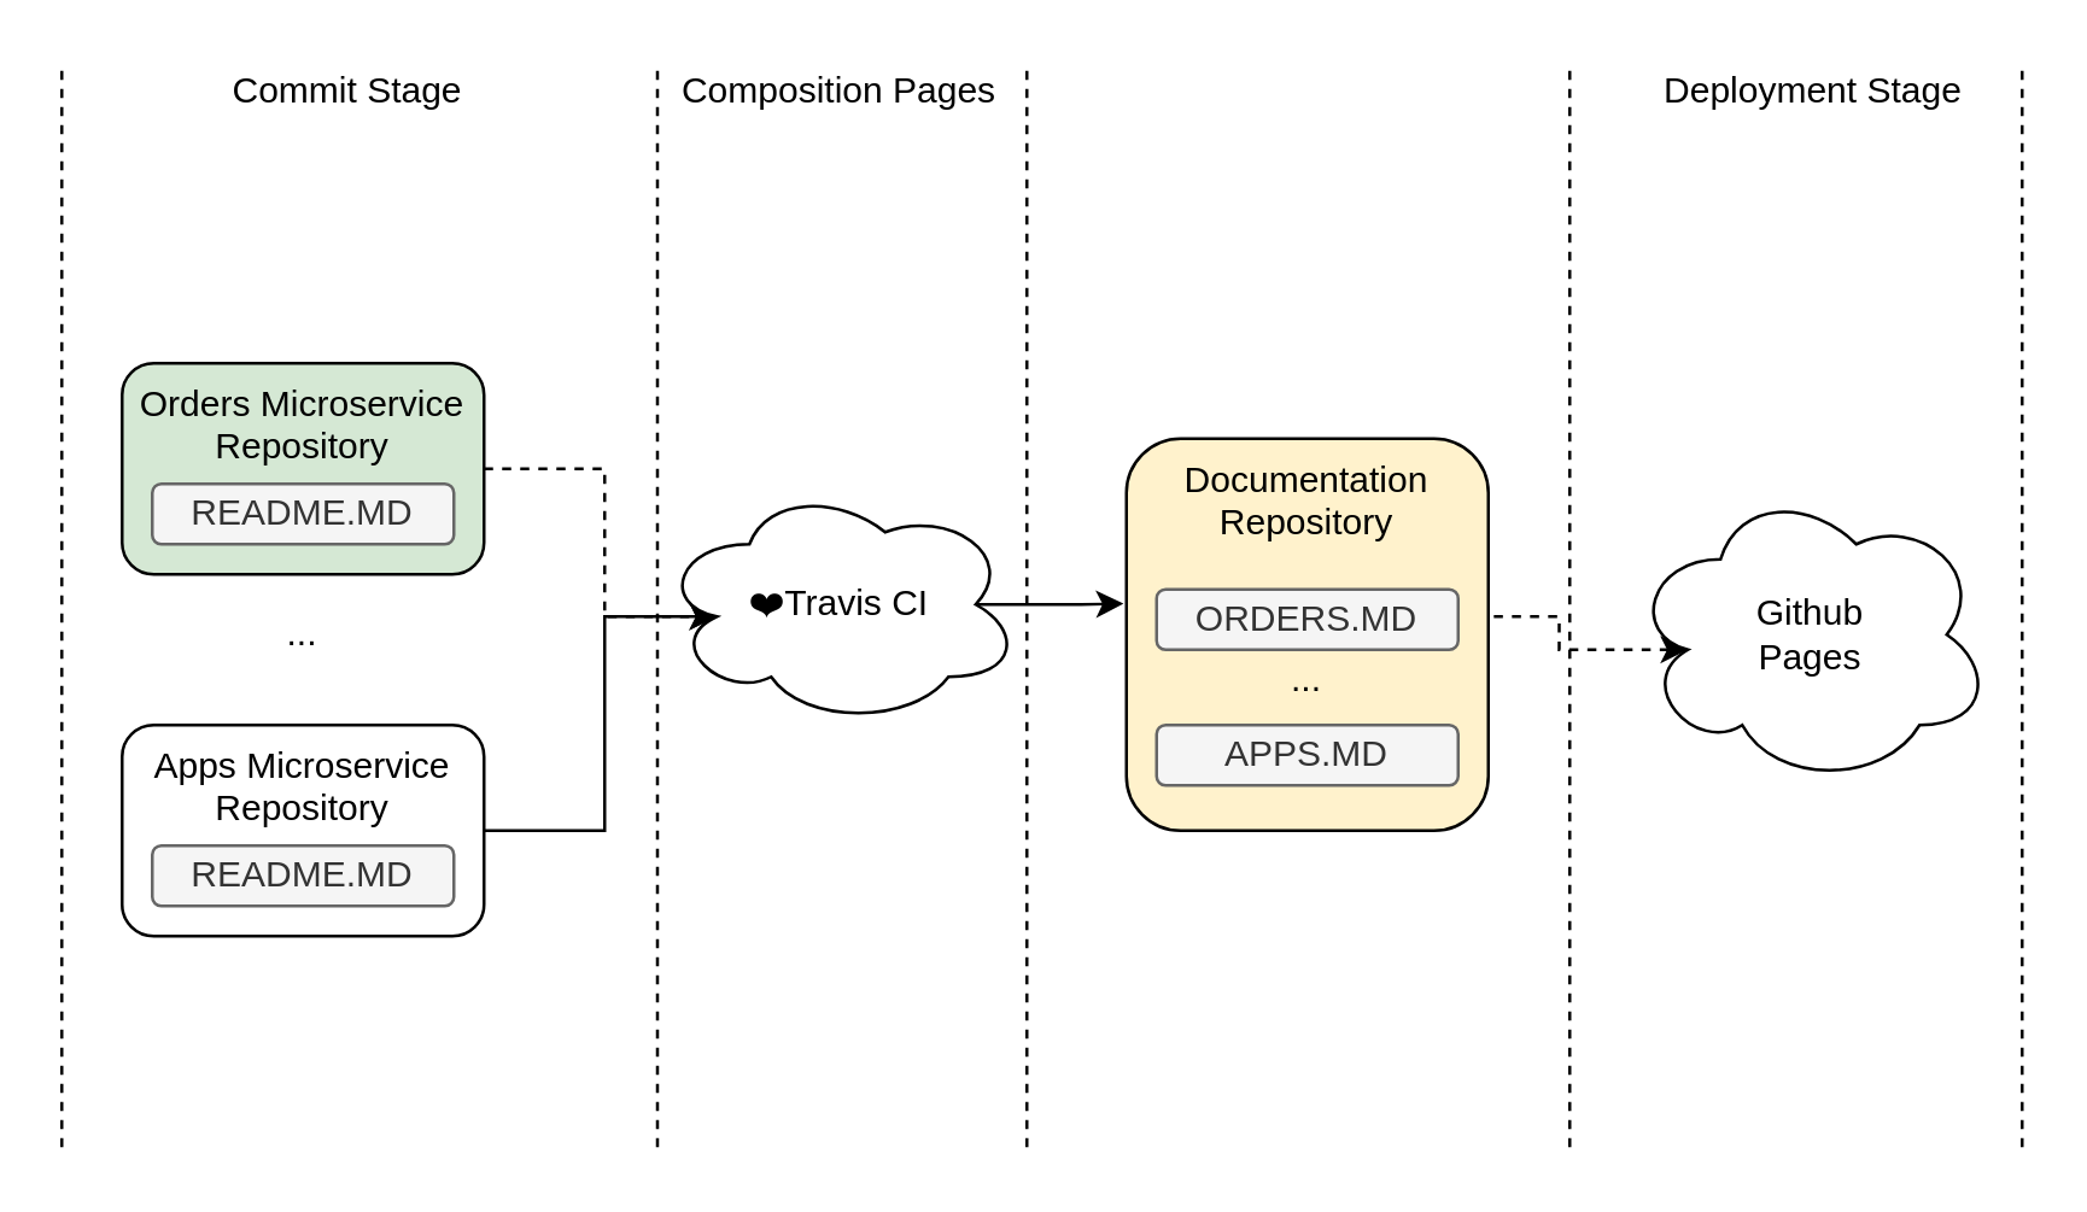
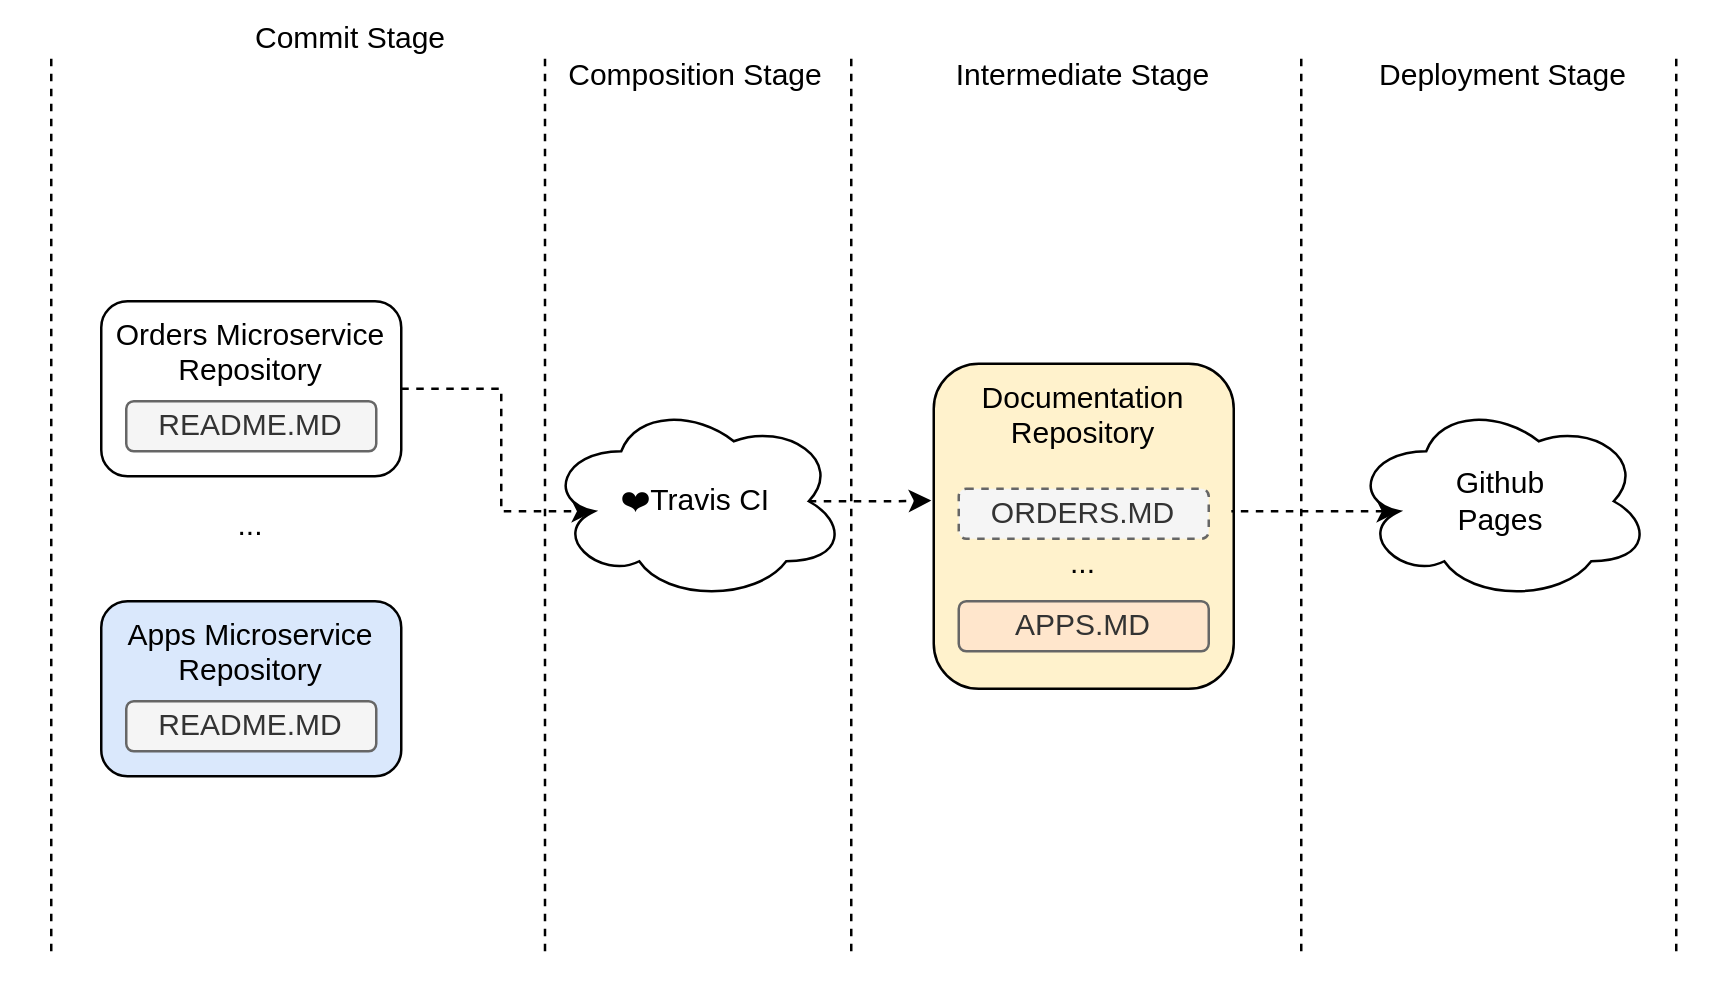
- <mxCell id="21" value="Commit Stage" style="text;html=1;strokeColor=none;fillColor=none;align=center;verticalAlign=middle;whiteSpace=wrap;rounded=0;" vertex="1" parent="1"><mxGeometry x="70" y="20" width="90" height="20" as="geometry" /></mxCell>
+ <mxCell id="21" value="Commit Stage" style="text;html=1;strokeColor=none;fillColor=none;align=center;verticalAlign=middle;whiteSpace=wrap;rounded=0;" vertex="1" parent="1"><mxGeometry x="95" y="5" width="90" height="20" as="geometry" /></mxCell>
- <mxCell id="22" value="Composition Pages" style="text;html=1;strokeColor=none;fillColor=none;align=center;verticalAlign=middle;whiteSpace=wrap;rounded=0;" vertex="1" parent="1"><mxGeometry x="218" y="20" width="120" height="20" as="geometry" /></mxCell>
+ <mxCell id="22" value="Composition Stage" style="text;html=1;strokeColor=none;fillColor=none;align=center;verticalAlign=middle;whiteSpace=wrap;rounded=0;" vertex="1" parent="1"><mxGeometry x="218" y="20" width="120" height="20" as="geometry" /></mxCell>
+ <mxCell id="23" value="Intermediate Stage" style="text;html=1;strokeColor=none;fillColor=none;align=center;verticalAlign=middle;whiteSpace=wrap;rounded=0;" vertex="1" parent="1"><mxGeometry x="372" y="20" width="122" height="20" as="geometry" /></mxCell>
- <mxCell id="3" value="Orders Microservice Repository" style="rounded=1;whiteSpace=wrap;html=1;verticalAlign=top;fillColor=#d5e8d4;" vertex="1" parent="1"><mxGeometry x="40" y="120" width="120" height="70" as="geometry" /></mxCell>
+ <mxCell id="3" value="Orders Microservice Repository" style="rounded=1;whiteSpace=wrap;html=1;verticalAlign=top;" vertex="1" parent="1"><mxGeometry x="40" y="120" width="120" height="70" as="geometry" /></mxCell>
- <mxCell id="9" style="edgeStyle=orthogonalEdgeStyle;rounded=0;orthogonalLoop=1;jettySize=auto;html=1;entryX=-0.008;entryY=0.421;entryDx=0;entryDy=0;entryPerimeter=0;exitX=0.875;exitY=0.5;exitDx=0;exitDy=0;exitPerimeter=0;" edge="1" parent="1" source="10" target="11"><mxGeometry relative="1" as="geometry" /></mxCell>
+ <mxCell id="9" style="edgeStyle=orthogonalEdgeStyle;rounded=0;orthogonalLoop=1;jettySize=auto;html=1;entryX=-0.008;entryY=0.421;entryDx=0;entryDy=0;entryPerimeter=0;exitX=0.875;exitY=0.5;exitDx=0;exitDy=0;exitPerimeter=0;dashed=1;" edge="1" parent="1" source="10" target="11"><mxGeometry relative="1" as="geometry" /></mxCell>
- <mxCell id="12" value="ORDERS.MD" style="rounded=1;whiteSpace=wrap;html=1;fillColor=#f5f5f5;strokeColor=#666666;fontColor=#333333;" vertex="1" parent="1"><mxGeometry x="383" y="195" width="100" height="20" as="geometry" /></mxCell>
+ <mxCell id="12" value="ORDERS.MD" style="rounded=1;whiteSpace=wrap;html=1;fillColor=#f5f5f5;strokeColor=#666666;fontColor=#333333;dashed=1;" vertex="1" parent="1"><mxGeometry x="383" y="195" width="100" height="20" as="geometry" /></mxCell>
- <mxCell id="19" value="Github&lt;br&gt;Pages" style="ellipse;shape=cloud;whiteSpace=wrap;html=1;" vertex="1" parent="1"><mxGeometry x="540" y="160" width="120" height="100" as="geometry" /></mxCell>
+ <mxCell id="19" value="Github&lt;br&gt;Pages" style="ellipse;shape=cloud;whiteSpace=wrap;html=1;" vertex="1" parent="1"><mxGeometry x="540" y="160" width="120" height="80" as="geometry" /></mxCell>
- <mxCell id="16" value="APPS.MD" style="rounded=1;whiteSpace=wrap;html=1;fillColor=#f5f5f5;strokeColor=#666666;fontColor=#333333;" vertex="1" parent="1"><mxGeometry x="383" y="240" width="100" height="20" as="geometry" /></mxCell>
+ <mxCell id="16" value="APPS.MD" style="rounded=1;whiteSpace=wrap;html=1;fillColor=#ffe6cc;strokeColor=#666666;fontColor=#333333;" vertex="1" parent="1"><mxGeometry x="383" y="240" width="100" height="20" as="geometry" /></mxCell>
- <mxCell id="6" style="edgeStyle=orthogonalEdgeStyle;rounded=0;orthogonalLoop=1;jettySize=auto;html=1;entryX=0.16;entryY=0.55;entryDx=0;entryDy=0;entryPerimeter=0;" edge="1" parent="1" source="7" target="10"><mxGeometry relative="1" as="geometry"><Array as="points"><mxPoint x="200" y="275" /><mxPoint x="200" y="204" /></Array></mxGeometry></mxCell>
- <mxCell id="7" value="Apps Microservice Repository" style="rounded=1;whiteSpace=wrap;html=1;verticalAlign=top;" vertex="1" parent="1"><mxGeometry x="40" y="240" width="120" height="70" as="geometry" /></mxCell>
+ <mxCell id="7" value="Apps Microservice Repository" style="rounded=1;whiteSpace=wrap;html=1;verticalAlign=top;fillColor=#dae8fc;" vertex="1" parent="1"><mxGeometry x="40" y="240" width="120" height="70" as="geometry" /></mxCell>
